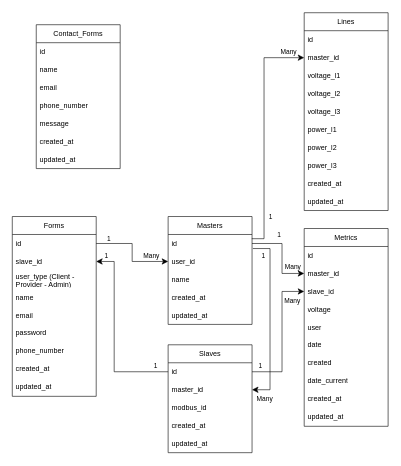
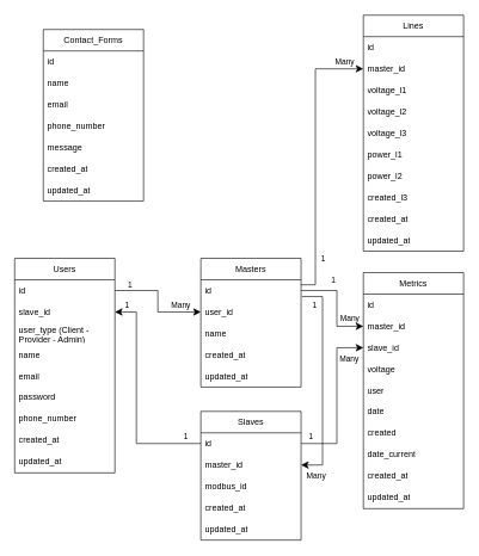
- <mxCell id="34" value="power_l3" style="text;strokeColor=none;fillColor=none;align=left;verticalAlign=middle;spacingLeft=4;spacingRight=4;overflow=hidden;points=[[0,0.5],[1,0.5]];portConstraint=eastwest;rotatable=0;whiteSpace=wrap;html=1;" parent="26" vertex="1"><mxGeometry y="240" width="140" height="30" as="geometry" /></mxCell>
+ <mxCell id="34" value="created_l3" style="text;strokeColor=none;fillColor=none;align=left;verticalAlign=middle;spacingLeft=4;spacingRight=4;overflow=hidden;points=[[0,0.5],[1,0.5]];portConstraint=eastwest;rotatable=0;whiteSpace=wrap;html=1;" parent="26" vertex="1"><mxGeometry y="240" width="140" height="30" as="geometry" /></mxCell>
- <mxCell id="2" value="Forms" style="swimlane;fontStyle=0;childLayout=stackLayout;horizontal=1;startSize=30;horizontalStack=0;resizeParent=1;resizeParentMax=0;resizeLast=0;collapsible=1;marginBottom=0;whiteSpace=wrap;html=1;" parent="1" vertex="1"><mxGeometry x="20" y="360" width="140" height="300" as="geometry" /></mxCell>
+ <mxCell id="2" value="Users" style="swimlane;fontStyle=0;childLayout=stackLayout;horizontal=1;startSize=30;horizontalStack=0;resizeParent=1;resizeParentMax=0;resizeLast=0;collapsible=1;marginBottom=0;whiteSpace=wrap;html=1;" parent="1" vertex="1"><mxGeometry x="20" y="360" width="140" height="300" as="geometry" /></mxCell>
